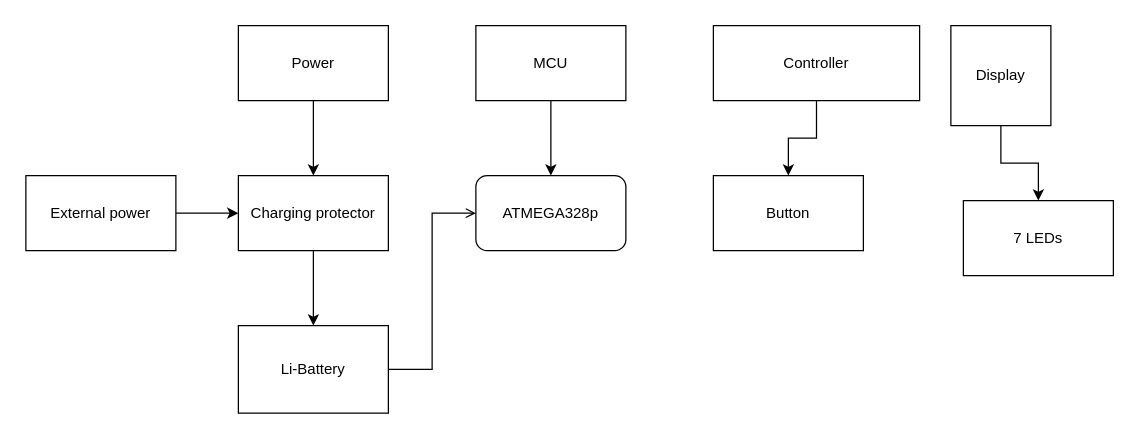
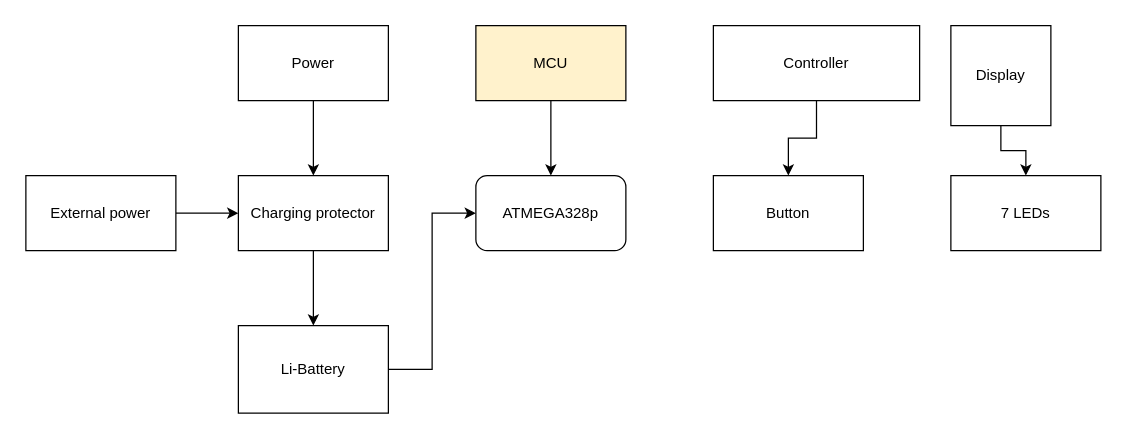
- <mxCell id="7" value="MCU" style="rounded=0;whiteSpace=wrap;html=1;" vertex="1" parent="1"><mxGeometry x="380" y="20" width="120" height="60" as="geometry" /></mxCell>
+ <mxCell id="7" value="MCU" style="rounded=0;whiteSpace=wrap;html=1;fillColor=#fff2cc;" vertex="1" parent="1"><mxGeometry x="380" y="20" width="120" height="60" as="geometry" /></mxCell>
- <mxCell id="17" style="edgeStyle=orthogonalEdgeStyle;rounded=0;orthogonalLoop=1;jettySize=auto;html=1;exitX=1;exitY=0.5;exitDx=0;exitDy=0;entryX=0;entryY=0.5;entryDx=0;entryDy=0;endArrow=open;" edge="1" parent="1" source="18" target="8"><mxGeometry relative="1" as="geometry" /></mxCell>
+ <mxCell id="17" style="edgeStyle=orthogonalEdgeStyle;rounded=0;orthogonalLoop=1;jettySize=auto;html=1;exitX=1;exitY=0.5;exitDx=0;exitDy=0;entryX=0;entryY=0.5;entryDx=0;entryDy=0;" edge="1" parent="1" source="18" target="8"><mxGeometry relative="1" as="geometry" /></mxCell>
- <mxCell id="14" value="7 LEDs" style="rounded=0;whiteSpace=wrap;html=1;" vertex="1" parent="1"><mxGeometry x="770" y="160" width="120" height="60" as="geometry" /></mxCell>
+ <mxCell id="14" value="7 LEDs" style="rounded=0;whiteSpace=wrap;html=1;" vertex="1" parent="1"><mxGeometry x="760" y="140" width="120" height="60" as="geometry" /></mxCell>
